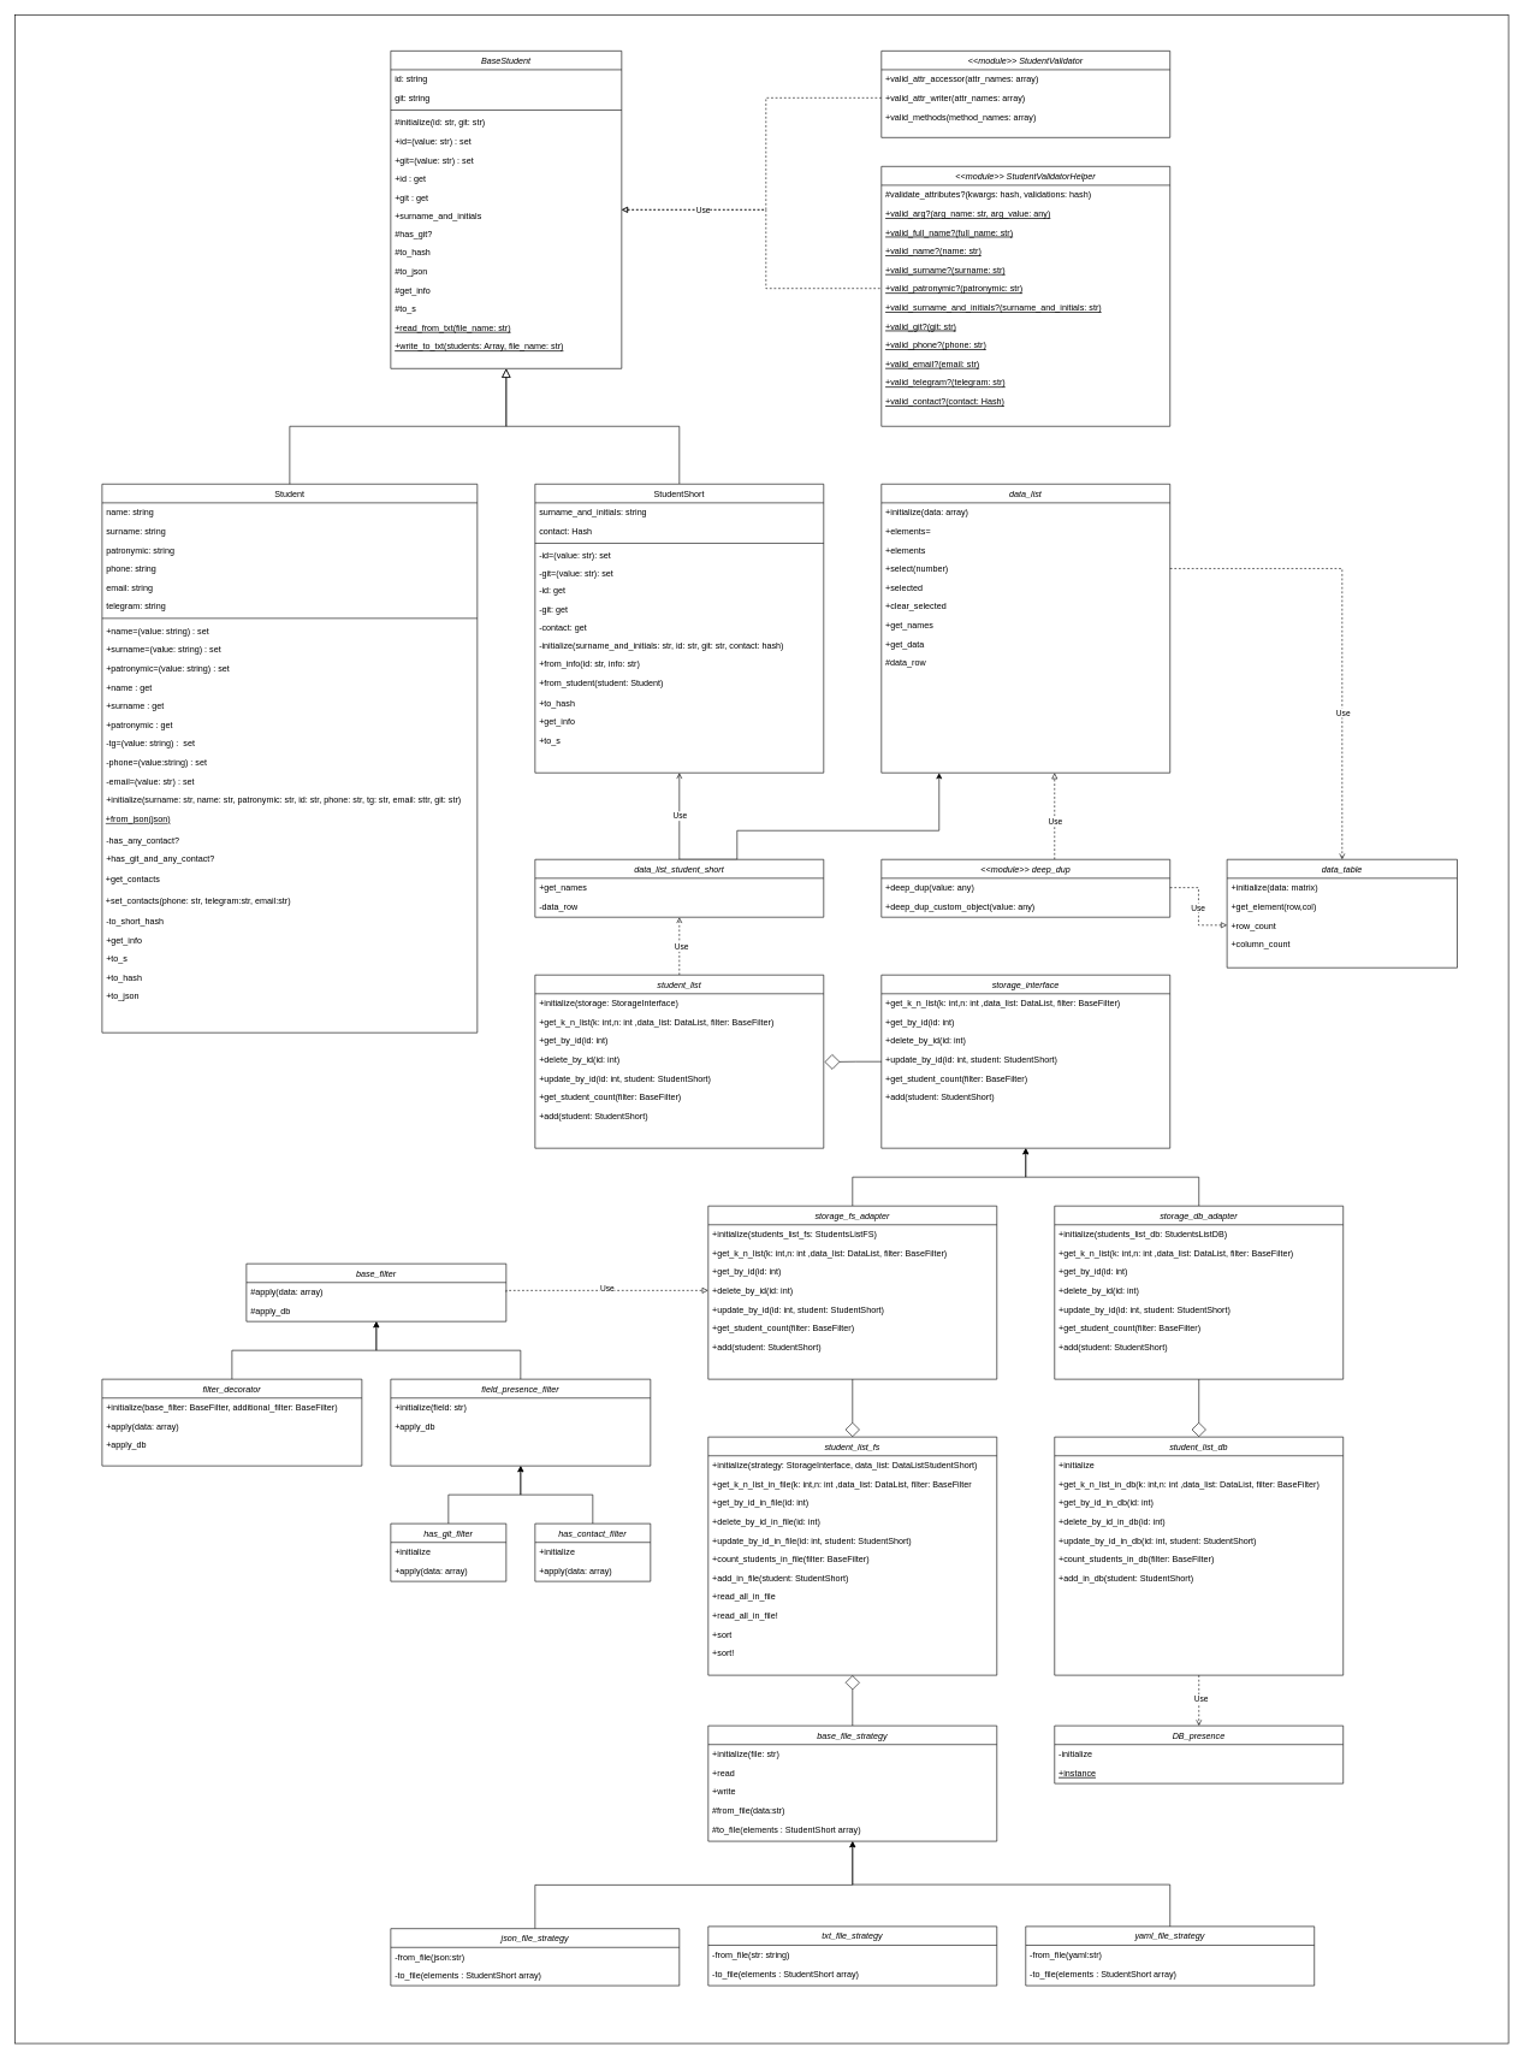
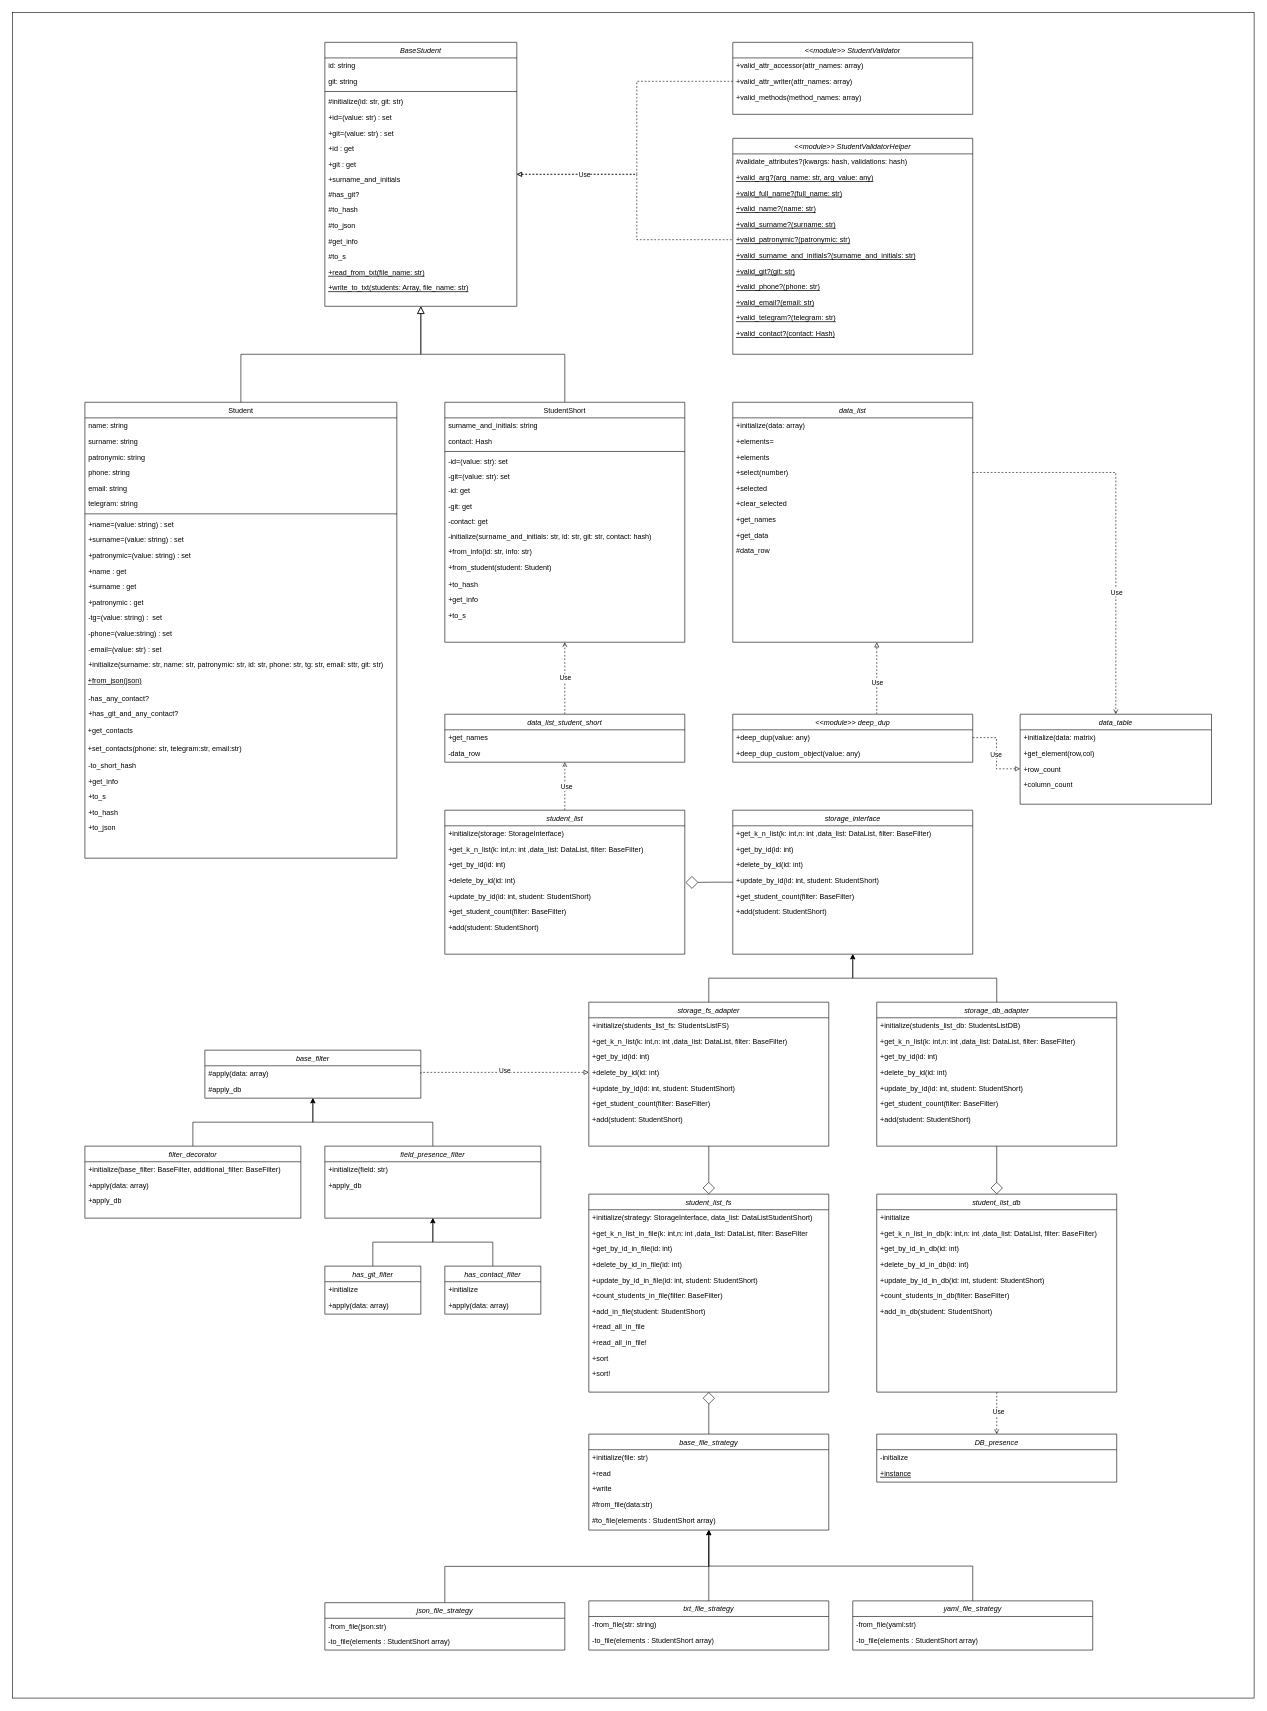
- <mxCell id="91" style="edgeStyle=orthogonalEdgeStyle;rounded=0;orthogonalLoop=1;jettySize=auto;html=1;entryX=0.5;entryY=1;entryDx=0;entryDy=0;dashed=0;endArrow=open;endFill=0;" edge="1" parent="1" source="93" target="188"><mxGeometry relative="1" as="geometry" /></mxCell>
+ <mxCell id="91" style="edgeStyle=orthogonalEdgeStyle;rounded=0;orthogonalLoop=1;jettySize=auto;html=1;entryX=0.5;entryY=1;entryDx=0;entryDy=0;dashed=1;endArrow=open;endFill=0;" edge="1" parent="1" source="93" target="188"><mxGeometry relative="1" as="geometry" /></mxCell>
- <mxCell id="75" style="edgeStyle=orthogonalEdgeStyle;rounded=0;orthogonalLoop=1;jettySize=auto;html=1;entryX=0.5;entryY=0;entryDx=0;entryDy=0;endArrow=none;endFill=0;startArrow=classic;startFill=1;" parent="1" source="76" target="93" edge="1"><mxGeometry relative="1" as="geometry"><Array as="points"><mxPoint x="1301" y="1150" /><mxPoint x="1021" y="1150" /><mxPoint x="1021" y="1190" /></Array></mxGeometry></mxCell>
+ <mxCell id="157" style="edgeStyle=orthogonalEdgeStyle;rounded=0;orthogonalLoop=1;jettySize=auto;html=1;entryX=0.5;entryY=1;entryDx=0;entryDy=0;" parent="1" source="158" target="147" edge="1"><mxGeometry relative="1" as="geometry" /></mxCell>
